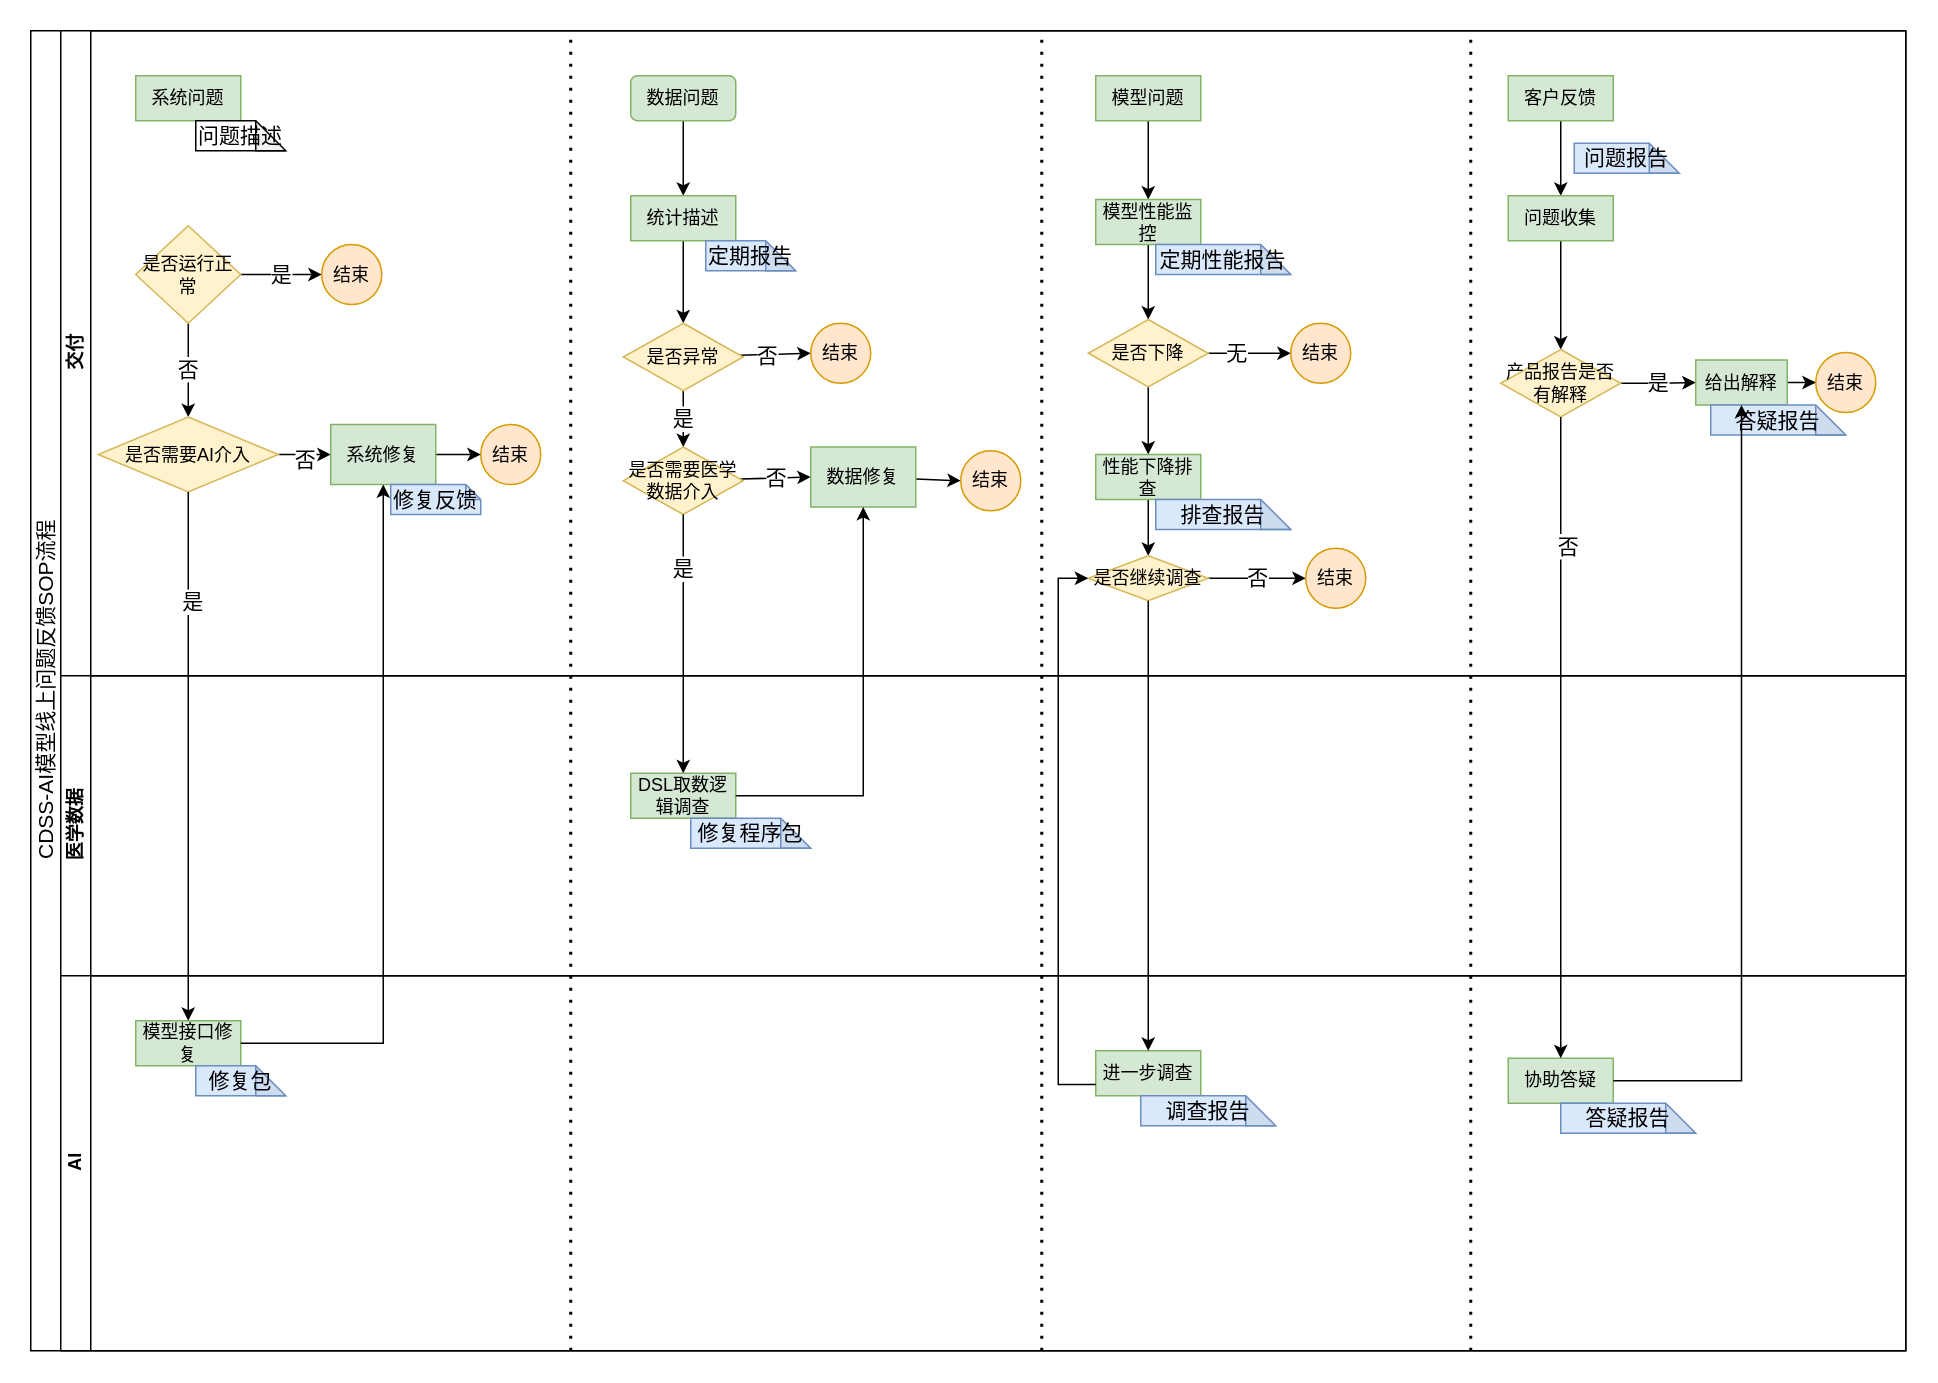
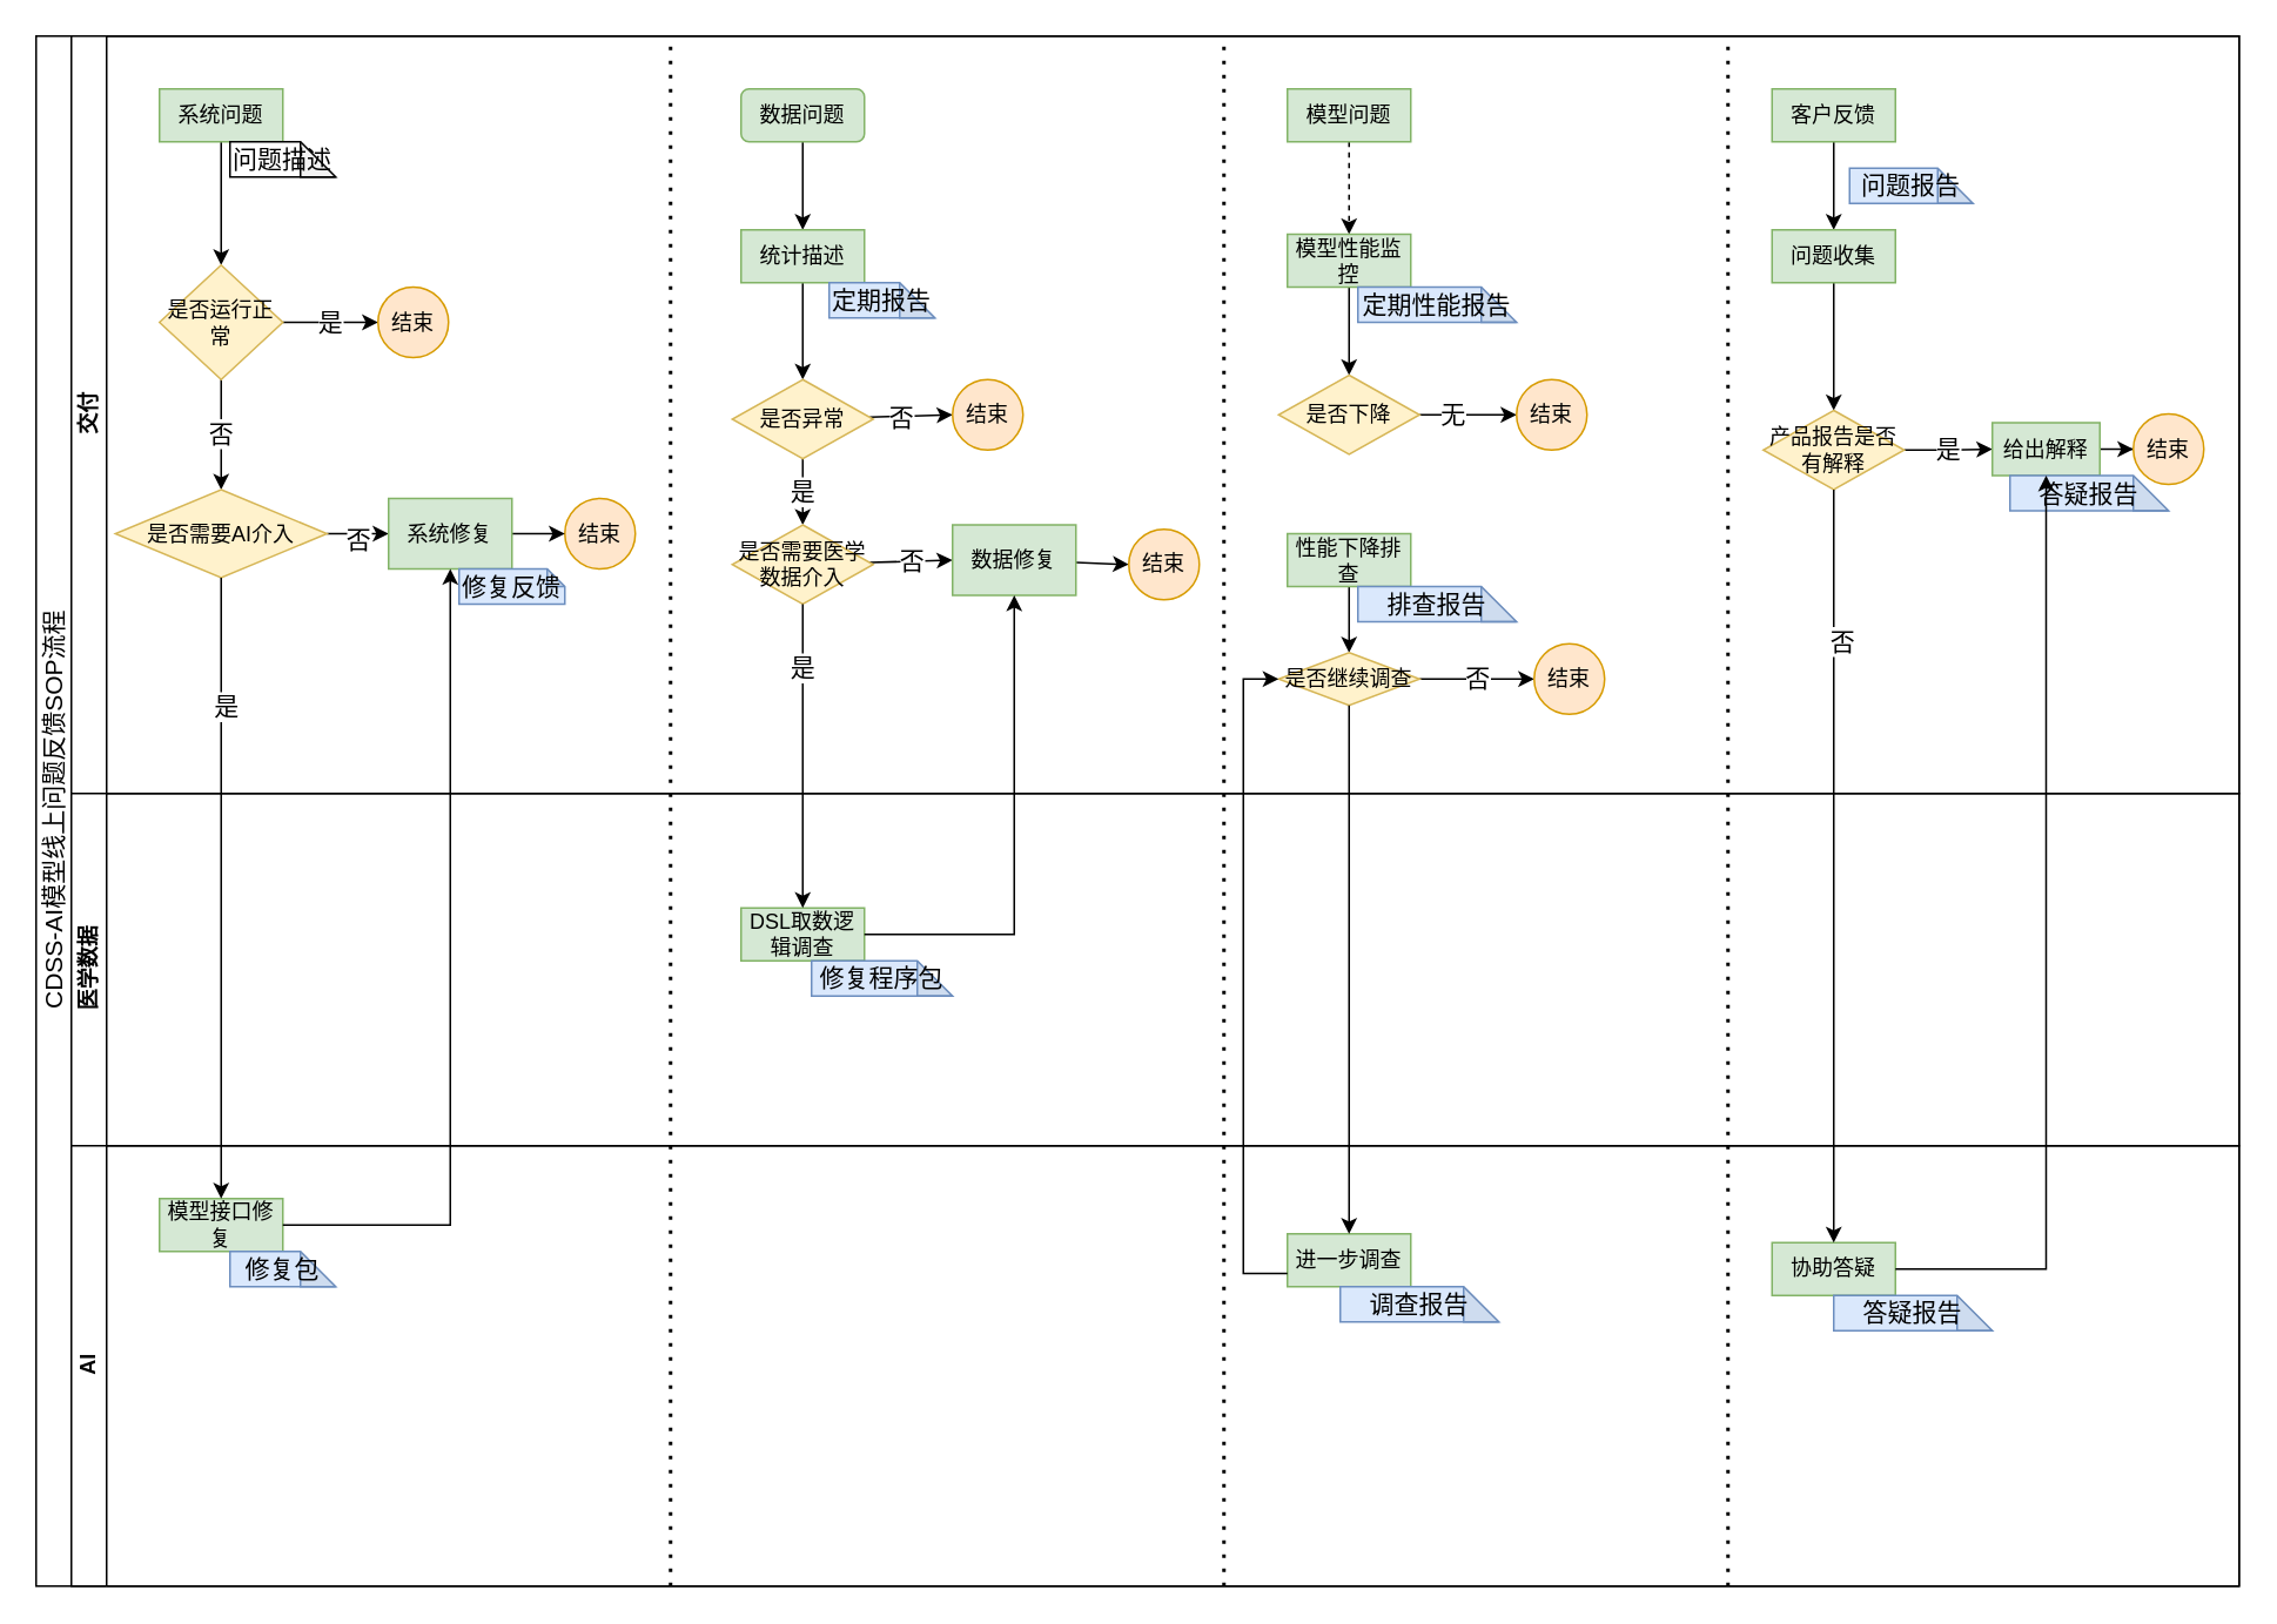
- <mxCell id="37" style="edgeStyle=orthogonalEdgeStyle;rounded=0;orthogonalLoop=1;jettySize=auto;html=1;fontSize=14;" edge="1" parent="3" source="38" target="42"><mxGeometry relative="1" as="geometry" /></mxCell>
+ <mxCell id="37" style="edgeStyle=orthogonalEdgeStyle;rounded=0;orthogonalLoop=1;jettySize=auto;html=1;fontSize=14;dashed=1;" edge="1" parent="3" source="38" target="42"><mxGeometry relative="1" as="geometry" /></mxCell>
+ <mxCell id="4" style="edgeStyle=orthogonalEdgeStyle;rounded=0;orthogonalLoop=1;jettySize=auto;html=1;fontSize=14;" edge="1" parent="3" source="5" target="9"><mxGeometry relative="1" as="geometry" /></mxCell>
- <mxCell id="46" style="edgeStyle=orthogonalEdgeStyle;rounded=0;orthogonalLoop=1;jettySize=auto;html=1;fontSize=14;" edge="1" parent="3" source="47" target="50"><mxGeometry relative="1" as="geometry" /></mxCell>
